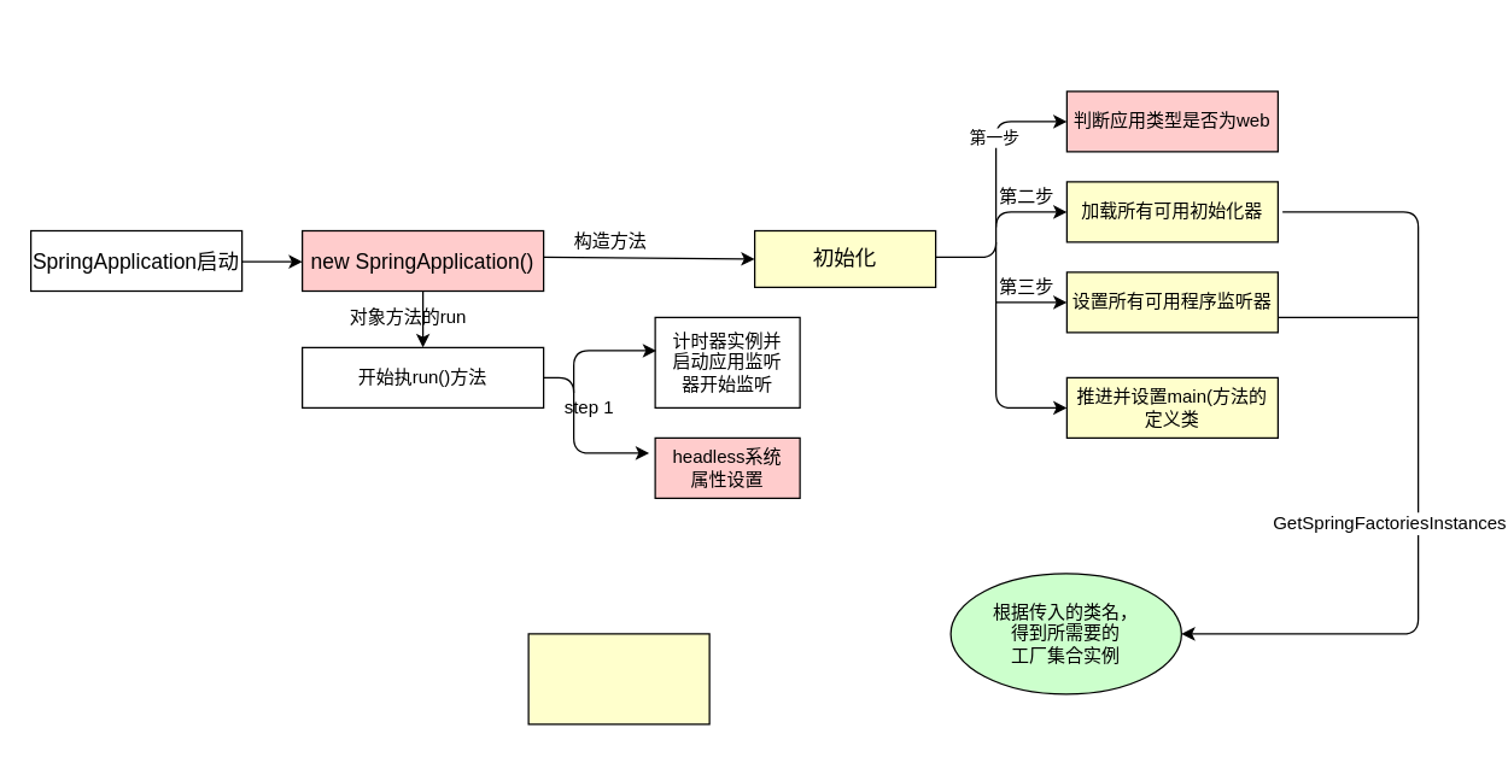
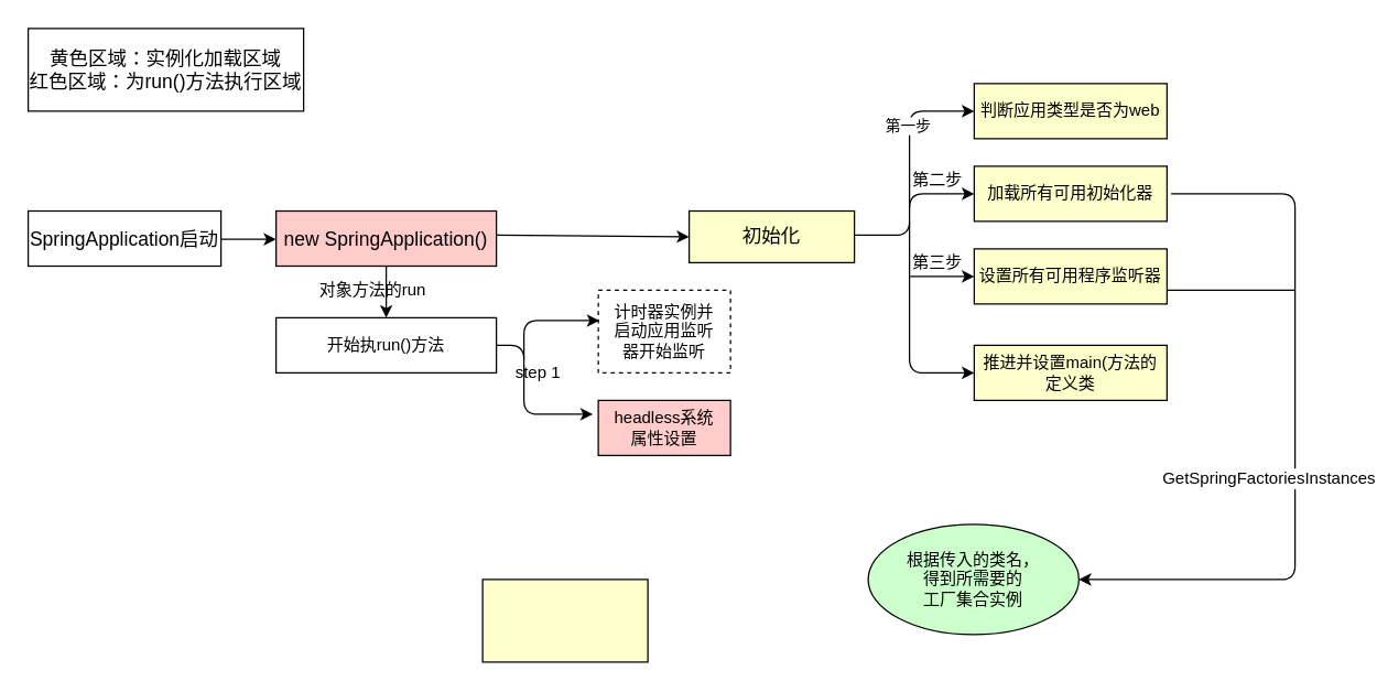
+ <mxCell id="2" value="&lt;font style=&quot;font-size: 14px&quot;&gt;黄色区域：实例化加载区域&lt;br&gt;红色区域：为run()方法执行区域&lt;/font&gt;" style="rounded=0;whiteSpace=wrap;html=1;" vertex="1" parent="1"><mxGeometry y="20" width="200" height="60" as="geometry" x="20" /></mxCell>
- <mxCell id="17" value="判断应用类型是否为web" style="rounded=0;whiteSpace=wrap;html=1;fillColor=#ffcccc;" vertex="1" parent="1"><mxGeometry x="707" y="60" width="140" height="40" as="geometry" /></mxCell>
+ <mxCell id="17" value="判断应用类型是否为web" style="rounded=0;whiteSpace=wrap;html=1;fillColor=#FFFFCC;" vertex="1" parent="1"><mxGeometry x="707" y="60" width="140" height="40" as="geometry" /></mxCell>
- <mxCell id="7" value="构造方法" style="text;html=1;align=center;verticalAlign=middle;resizable=0;points=[];autosize=1;" vertex="1" parent="1"><mxGeometry x="374" y="150" width="60" height="20" as="geometry" /></mxCell>
- <mxCell id="10" value="计时器实例并&lt;br&gt;启动应用监听&lt;br&gt;器开始监听" style="rounded=0;whiteSpace=wrap;html=1;" vertex="1" parent="1"><mxGeometry x="434" y="210" width="96" height="60" as="geometry" /></mxCell>
+ <mxCell id="10" value="计时器实例并&lt;br&gt;启动应用监听&lt;br&gt;器开始监听" style="rounded=0;whiteSpace=wrap;html=1;dashed=1;" vertex="1" parent="1"><mxGeometry x="434" y="210" width="96" height="60" as="geometry" /></mxCell>
